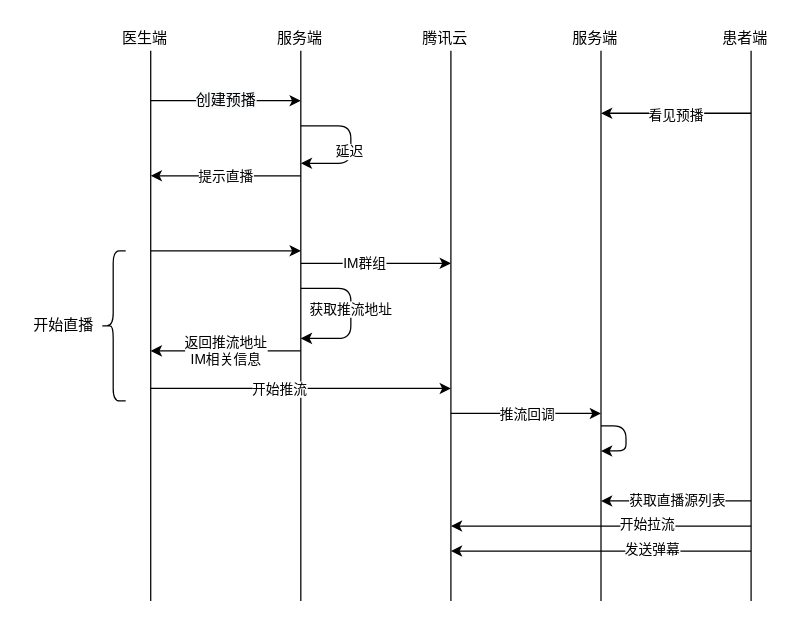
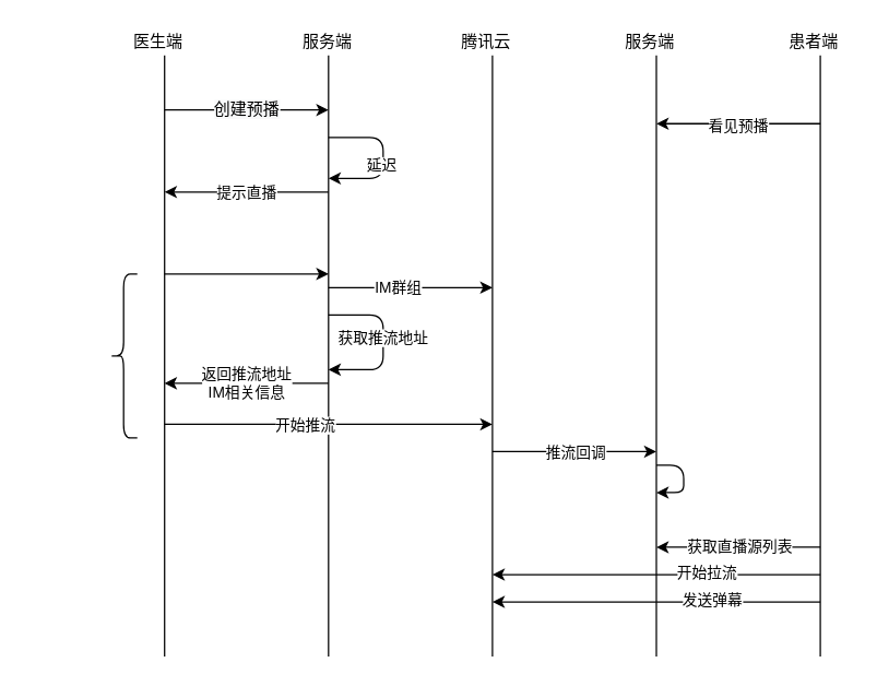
- <mxCell id="28" value="开始直播" style="text;html=1;align=center;verticalAlign=middle;resizable=0;points=[];autosize=1;" vertex="1" parent="1"><mxGeometry x="20" y="250" width="60" height="20" as="geometry" /></mxCell>
